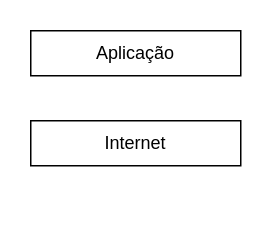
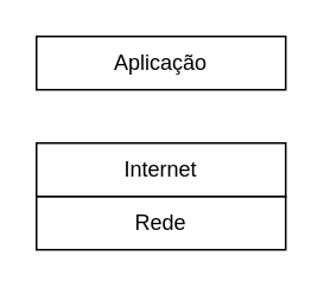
+ <mxCell id="3" value="Rede" style="rounded=0;whiteSpace=wrap;html=1;strokeColor=default;fillColor=none;" vertex="1" parent="1"><mxGeometry x="20" y="110" width="140" height="30" as="geometry" /></mxCell>
